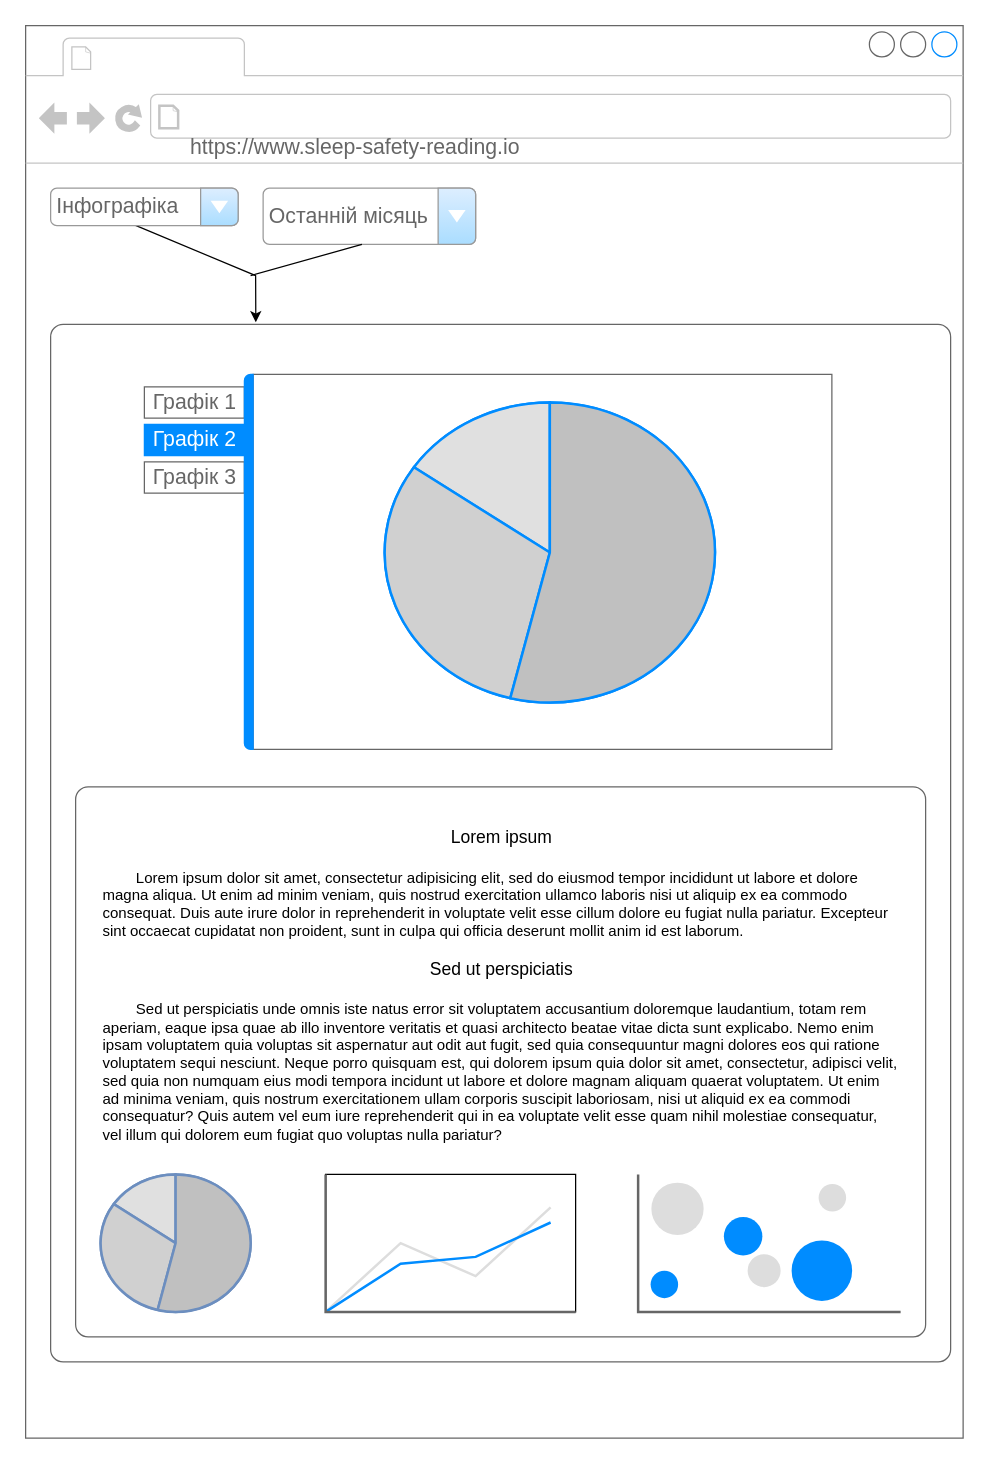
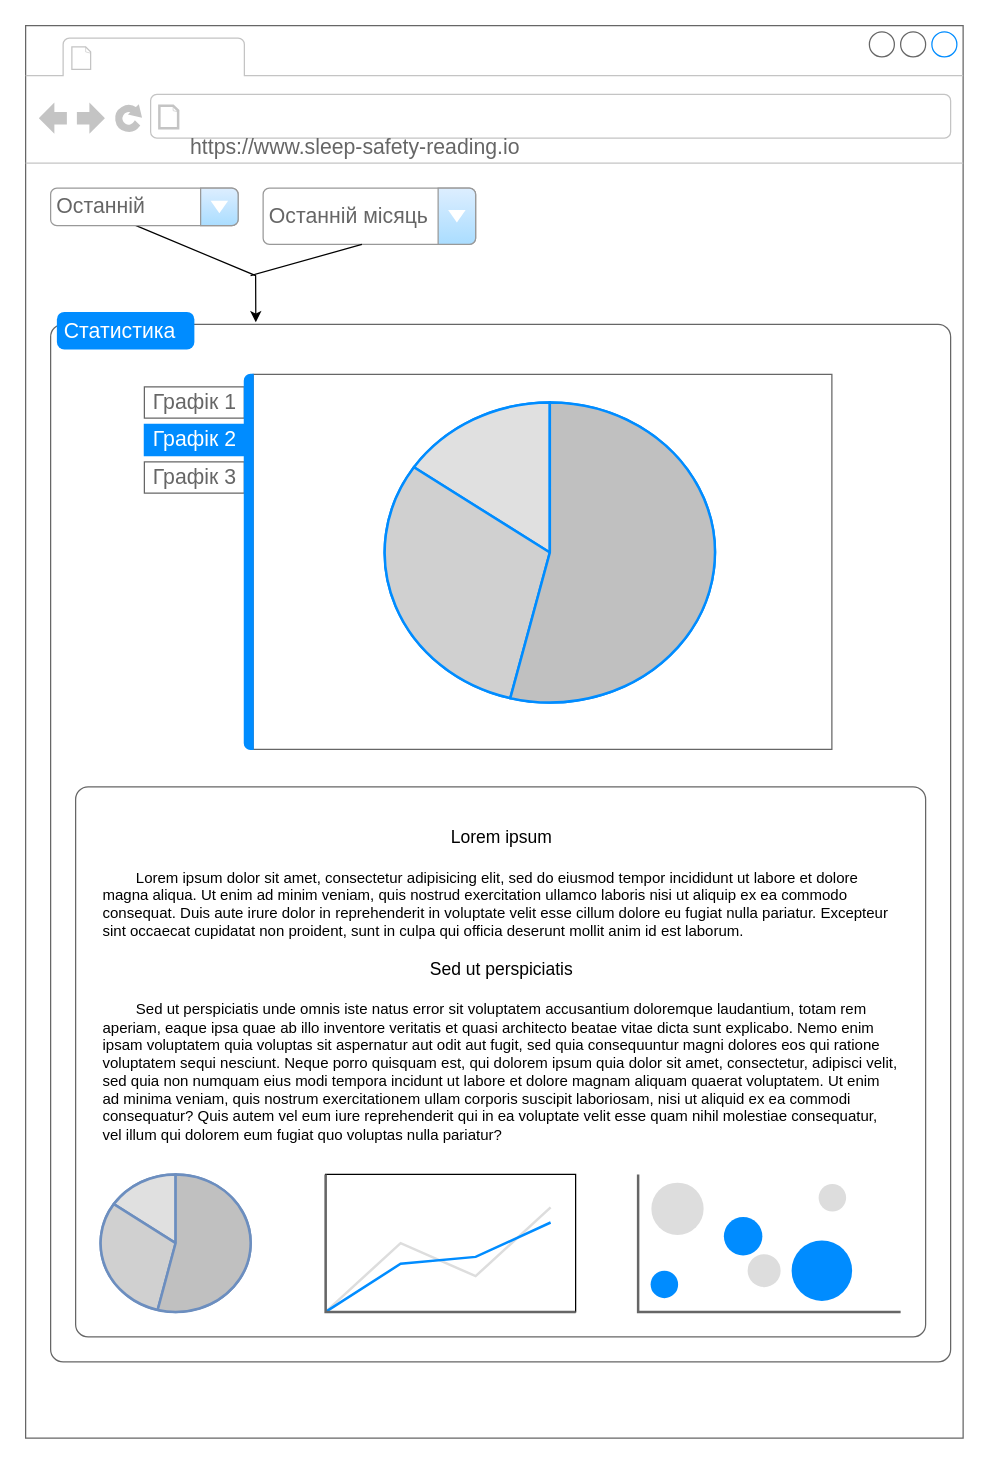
- <mxCell id="18" value="Інфографіка" style="strokeWidth=1;shadow=0;dashed=0;align=center;html=1;shape=mxgraph.mockup.forms.comboBox;strokeColor=#999999;fillColor=#ddeeff;align=left;fillColor2=#aaddff;mainText=;fontColor=#666666;fontSize=17;spacingLeft=3;" vertex="1" parent="2"><mxGeometry x="20" y="130" width="150" height="30" as="geometry" /></mxCell>
+ <mxCell id="18" value="Останній" style="strokeWidth=1;shadow=0;dashed=0;align=center;html=1;shape=mxgraph.mockup.forms.comboBox;strokeColor=#999999;fillColor=#ddeeff;align=left;fillColor2=#aaddff;mainText=;fontColor=#666666;fontSize=17;spacingLeft=3;" vertex="1" parent="2"><mxGeometry x="20" y="130" width="150" height="30" as="geometry" /></mxCell>
+ <mxCell id="6" value="Статистика" style="shape=rect;strokeColor=none;fillColor=#008cff;strokeWidth=1;dashed=0;rounded=1;arcSize=20;fontColor=#ffffff;fontSize=17;spacing=2;spacingTop=-2;align=left;autosize=1;spacingLeft=4;resizeWidth=0;resizeHeight=0;perimeter=none;" parent="5" vertex="1"><mxGeometry x="5" width="110" height="30" as="geometry" /></mxCell>
